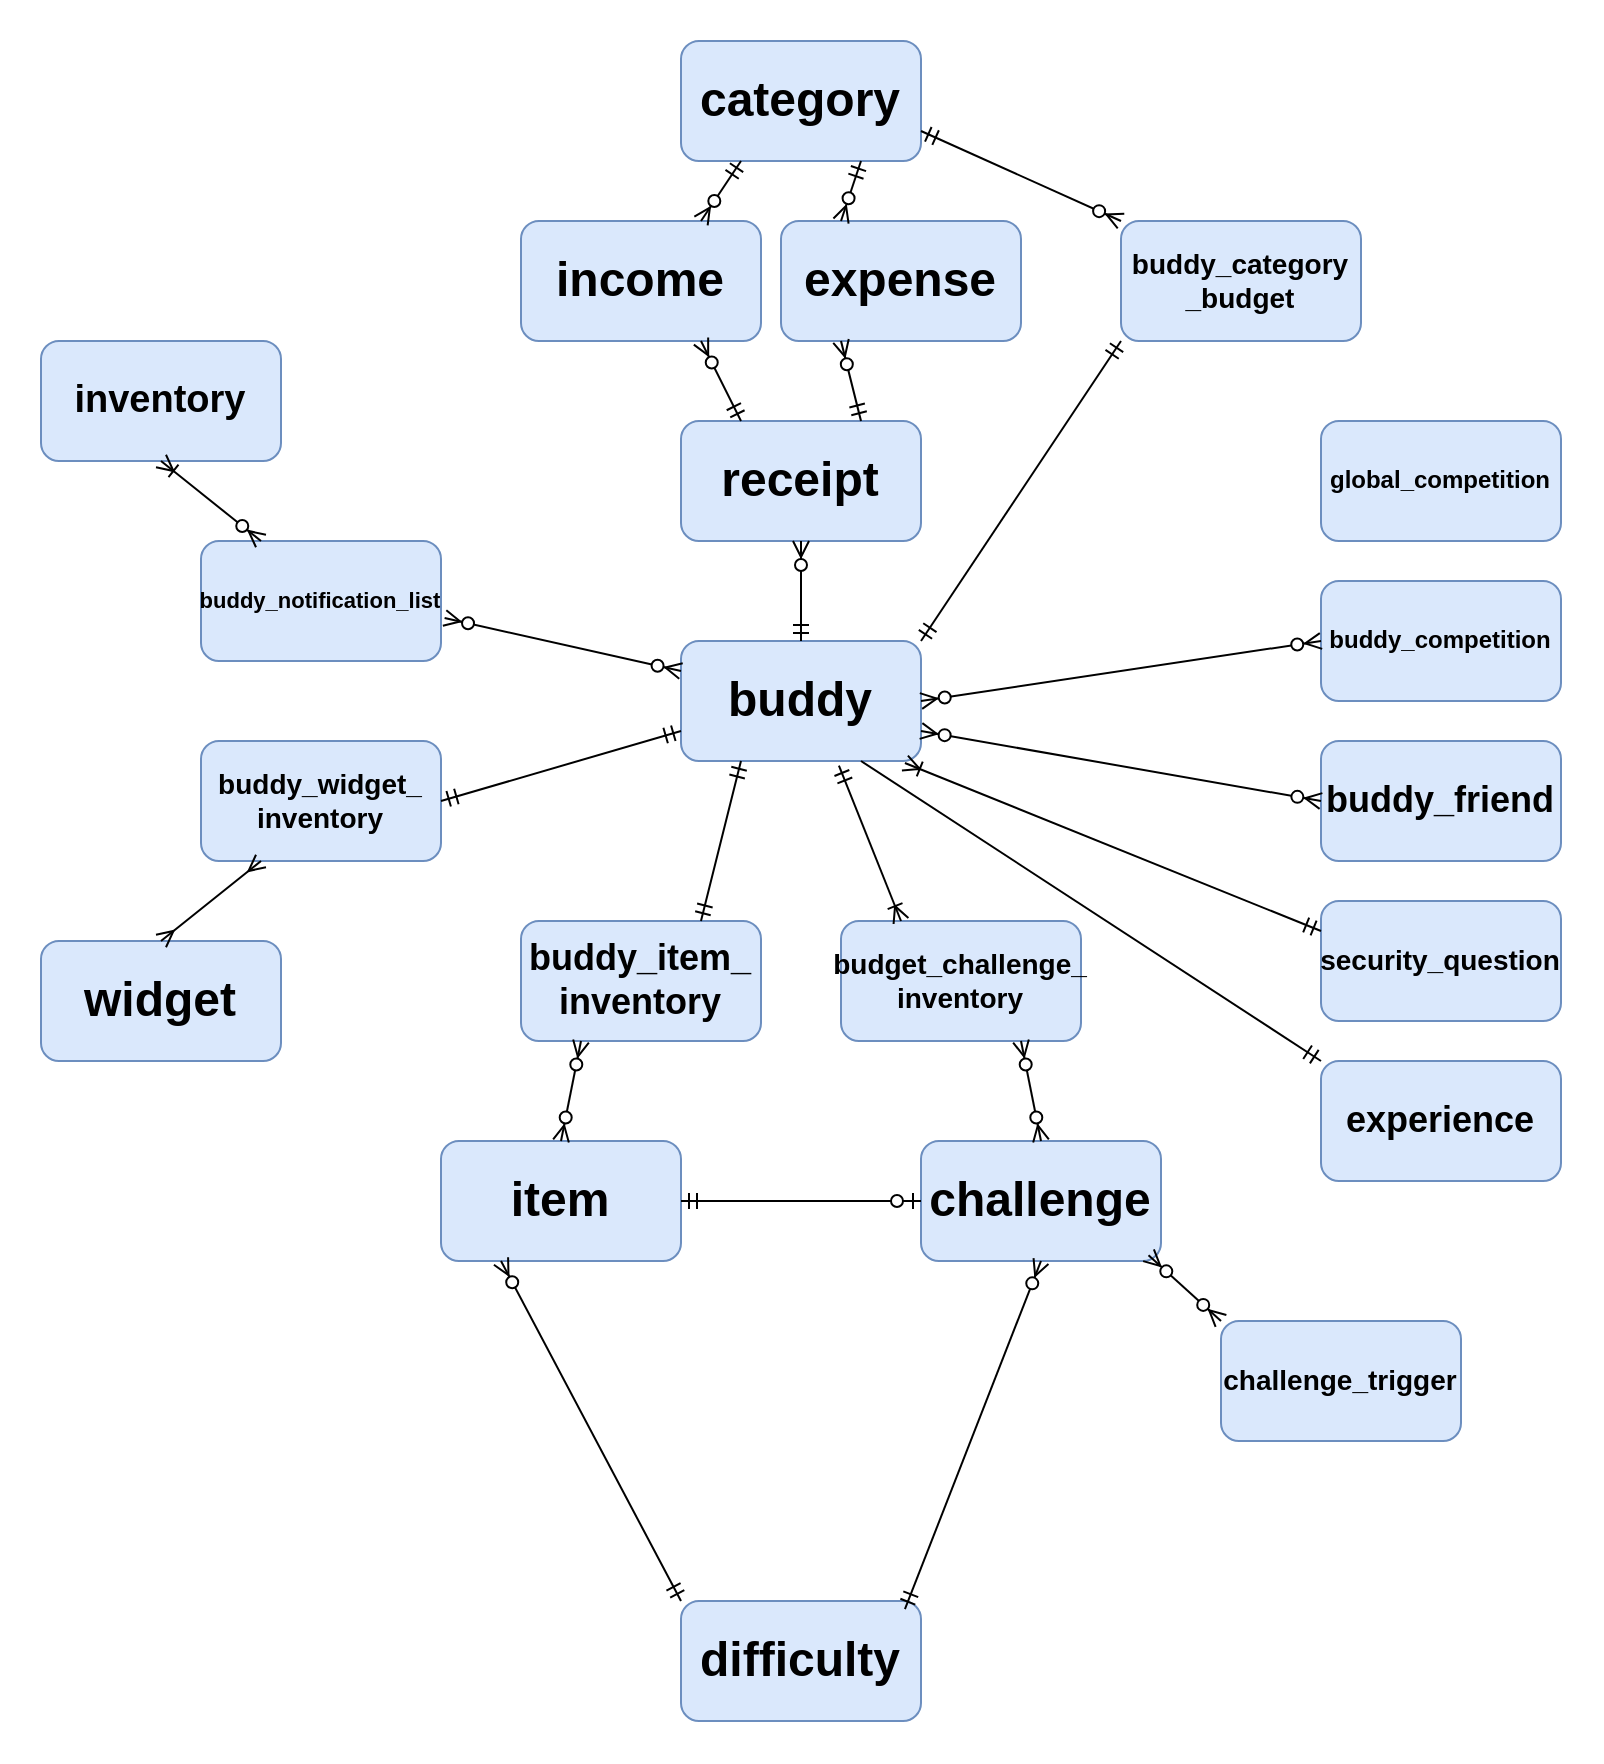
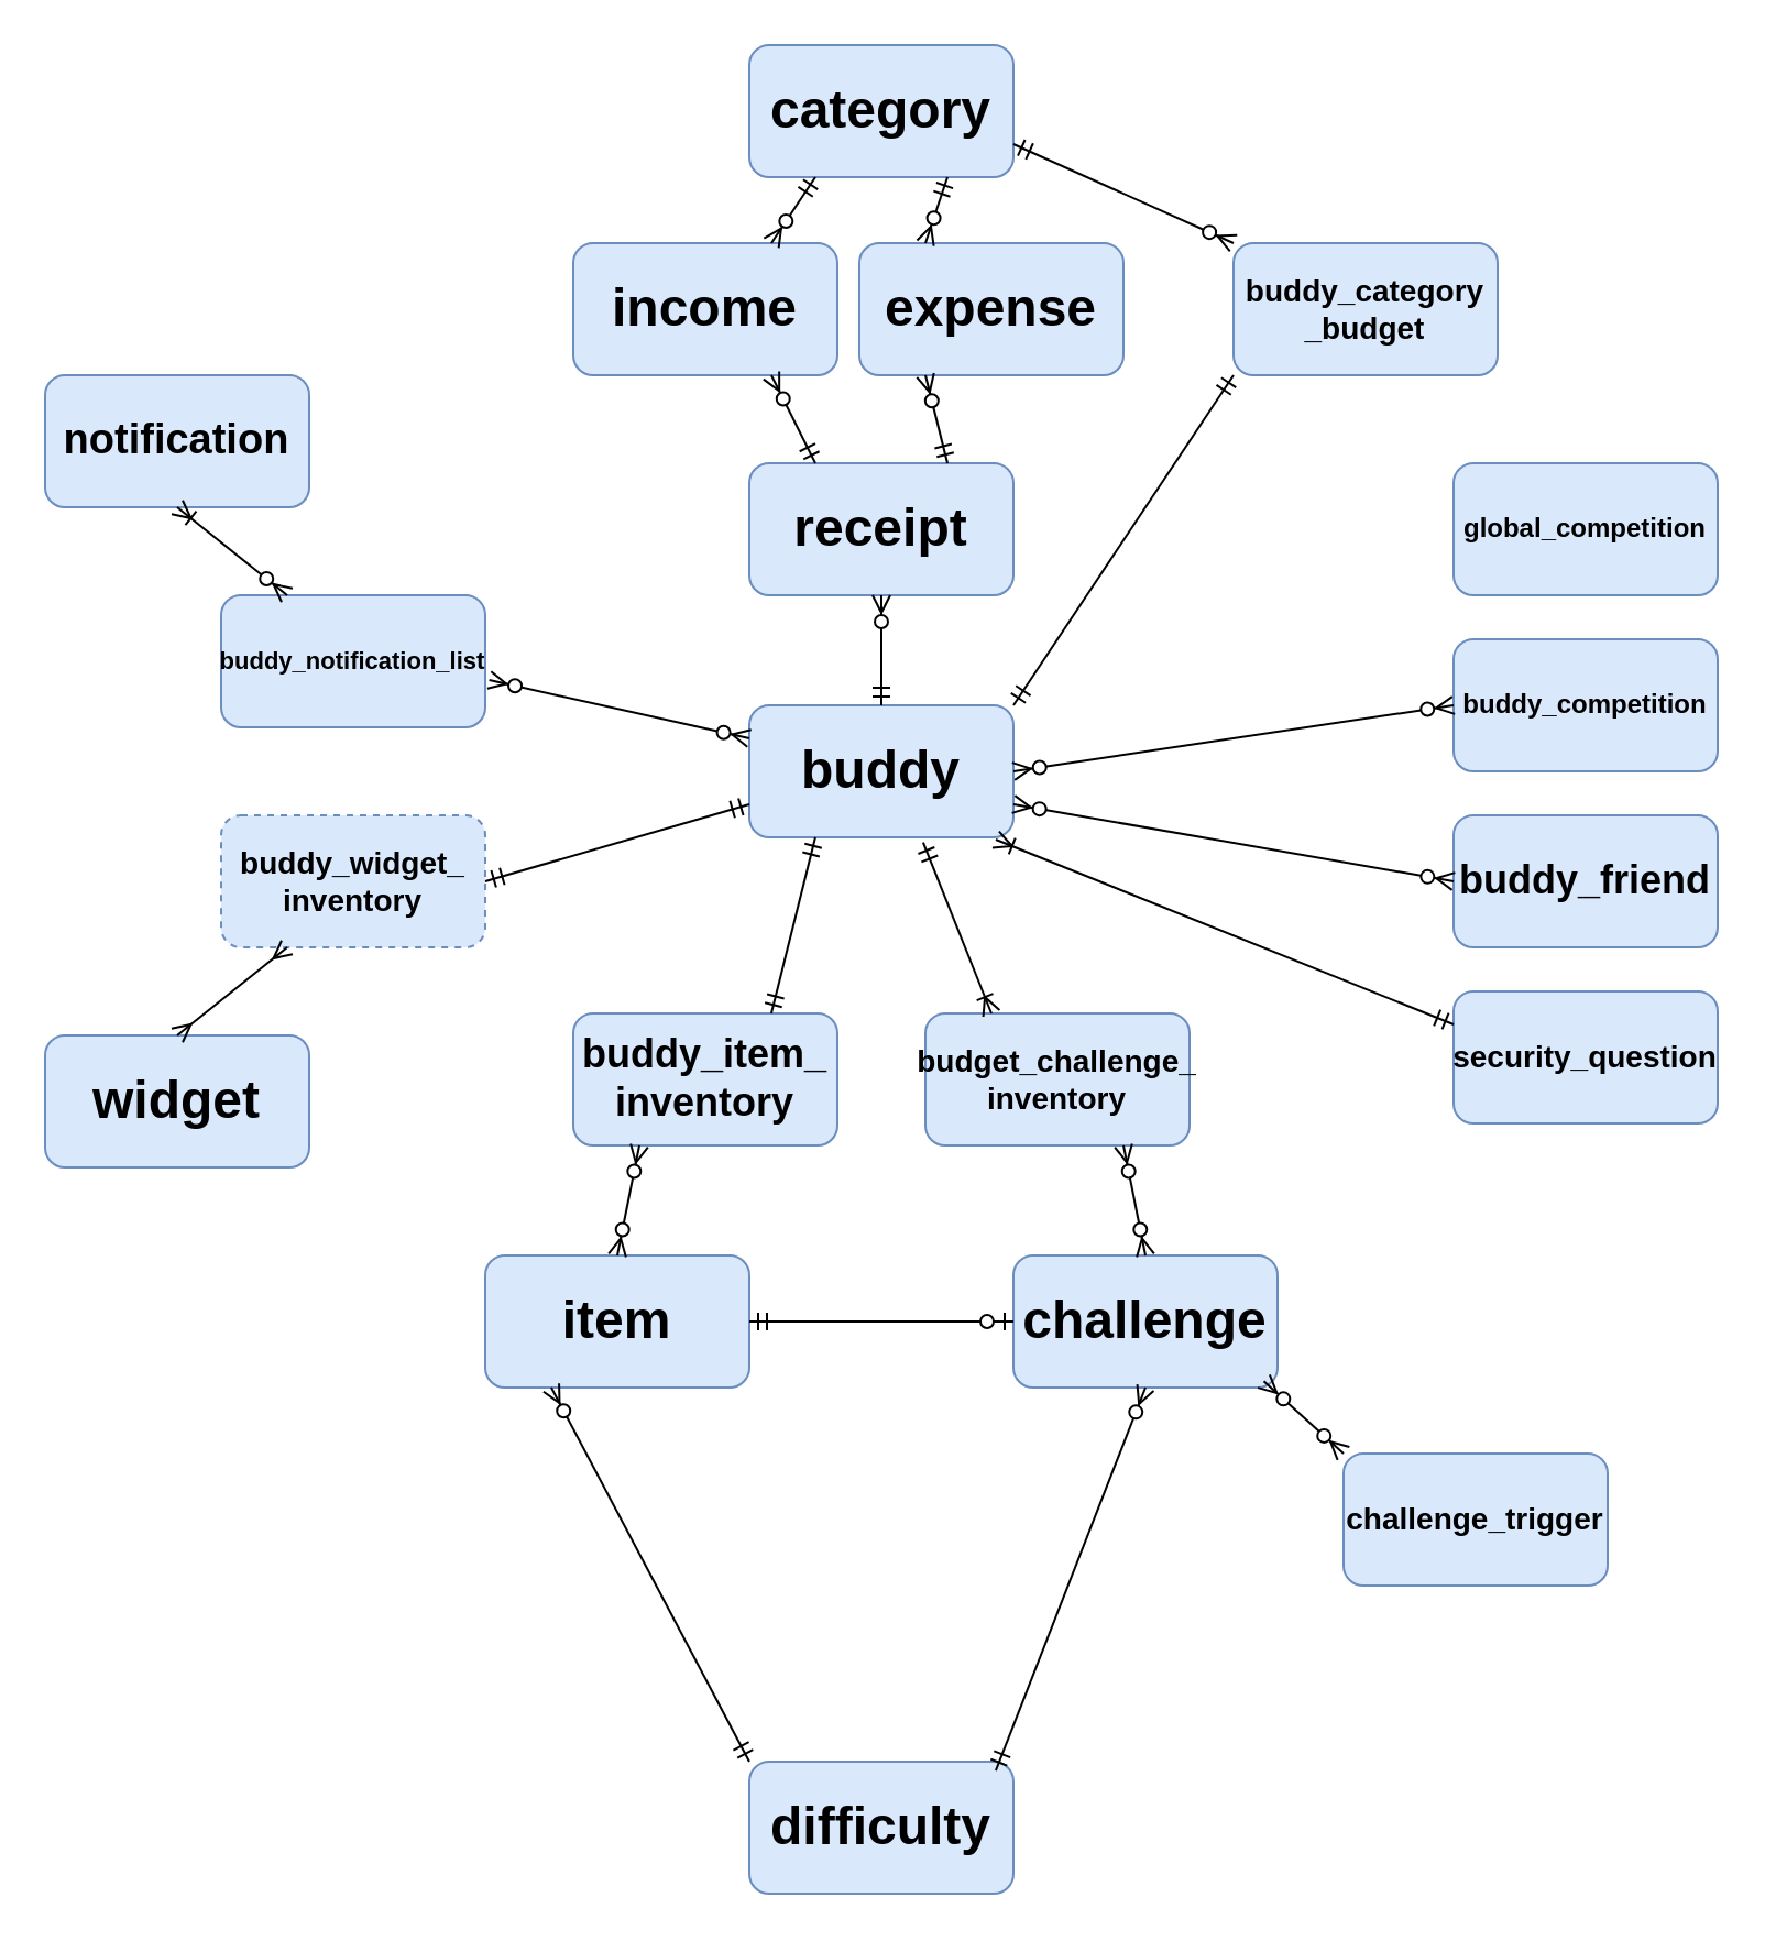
- <mxCell id="36" value="&lt;font size=&quot;1&quot;&gt;&lt;b style=&quot;font-size: 19px&quot;&gt;inventory&lt;/b&gt;&lt;/font&gt;" style="rounded=1;whiteSpace=wrap;html=1;fillColor=#dae8fc;strokeColor=#6c8ebf;" parent="1" vertex="1"><mxGeometry x="20" y="170" width="120" height="60" as="geometry" /></mxCell>
+ <mxCell id="36" value="&lt;font size=&quot;1&quot;&gt;&lt;b style=&quot;font-size: 19px&quot;&gt;notification&lt;/b&gt;&lt;/font&gt;" style="rounded=1;whiteSpace=wrap;html=1;fillColor=#dae8fc;strokeColor=#6c8ebf;" parent="1" vertex="1"><mxGeometry x="20" y="170" width="120" height="60" as="geometry" /></mxCell>
- <mxCell id="18" value="&lt;b&gt;&lt;font style=&quot;font-size: 14px&quot;&gt;buddy_widget_&lt;br&gt;inventory&lt;/font&gt;&lt;/b&gt;" style="rounded=1;whiteSpace=wrap;html=1;fillColor=#dae8fc;strokeColor=#6c8ebf;" parent="1" vertex="1"><mxGeometry x="100" y="370" width="120" height="60" as="geometry" /></mxCell>
+ <mxCell id="18" value="&lt;b&gt;&lt;font style=&quot;font-size: 14px&quot;&gt;buddy_widget_&lt;br&gt;inventory&lt;/font&gt;&lt;/b&gt;" style="rounded=1;whiteSpace=wrap;html=1;fillColor=#dae8fc;strokeColor=#6c8ebf;dashed=1;" parent="1" vertex="1"><mxGeometry x="100" y="370" width="120" height="60" as="geometry" /></mxCell>
- <mxCell id="45" value="" style="fontSize=12;html=1;endArrow=ERmandOne;rounded=0;entryX=0;entryY=0;entryDx=0;entryDy=0;exitX=0.75;exitY=1;exitDx=0;exitDy=0;" parent="1" source="2" target="43" edge="1"><mxGeometry width="100" height="100" relative="1" as="geometry"><mxPoint x="490" y="510" as="sourcePoint" /><mxPoint x="590" y="410" as="targetPoint" /></mxGeometry></mxCell>
- <mxCell id="43" value="&lt;b&gt;&lt;font style=&quot;font-size: 18px&quot;&gt;experience&lt;/font&gt;&lt;/b&gt;" style="rounded=1;whiteSpace=wrap;html=1;fillColor=#dae8fc;strokeColor=#6c8ebf;" parent="1" vertex="1"><mxGeometry x="660" y="530" width="120" height="60" as="geometry" /></mxCell>
